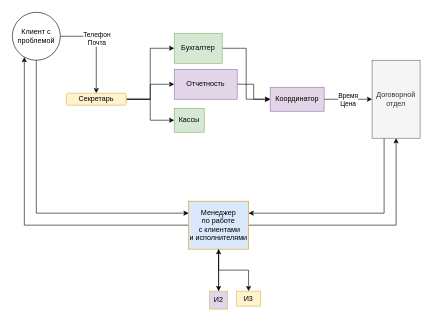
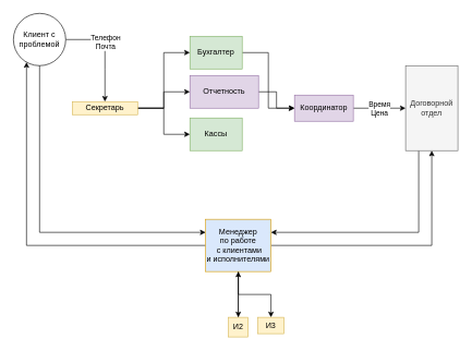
- <mxCell id="9" value="Секретарь" style="whiteSpace=wrap;html=1;fillColor=#fff2cc;strokeColor=#d6b656;rounded=1;" parent="1" vertex="1"><mxGeometry x="110" y="155" width="100" height="20" as="geometry" /></mxCell>
+ <mxCell id="9" value="Секретарь" style="rounded=0;whiteSpace=wrap;html=1;fillColor=#fff2cc;strokeColor=#d6b656;" parent="1" vertex="1"><mxGeometry x="110" y="155" width="100" height="20" as="geometry" /></mxCell>
- <mxCell id="14" value="Кассы" style="rounded=0;whiteSpace=wrap;html=1;fillColor=#d5e8d4;strokeColor=#82b366;" parent="1" vertex="1"><mxGeometry x="290" y="180" width="50" height="40" as="geometry" /></mxCell>
+ <mxCell id="14" value="Кассы" style="rounded=0;whiteSpace=wrap;html=1;fillColor=#d5e8d4;strokeColor=#82b366;" parent="1" vertex="1"><mxGeometry x="290" y="180" width="80" height="50" as="geometry" /></mxCell>
- <mxCell id="26" value="И2" style="rounded=0;whiteSpace=wrap;html=1;fillColor=#e1d5e7;strokeColor=#d6b656;" parent="1" vertex="1"><mxGeometry x="349" y="485" width="30" height="30" as="geometry" /></mxCell>
+ <mxCell id="26" value="И2" style="rounded=0;whiteSpace=wrap;html=1;fillColor=#fff2cc;strokeColor=#d6b656;" parent="1" vertex="1"><mxGeometry x="349" y="485" width="30" height="30" as="geometry" /></mxCell>
